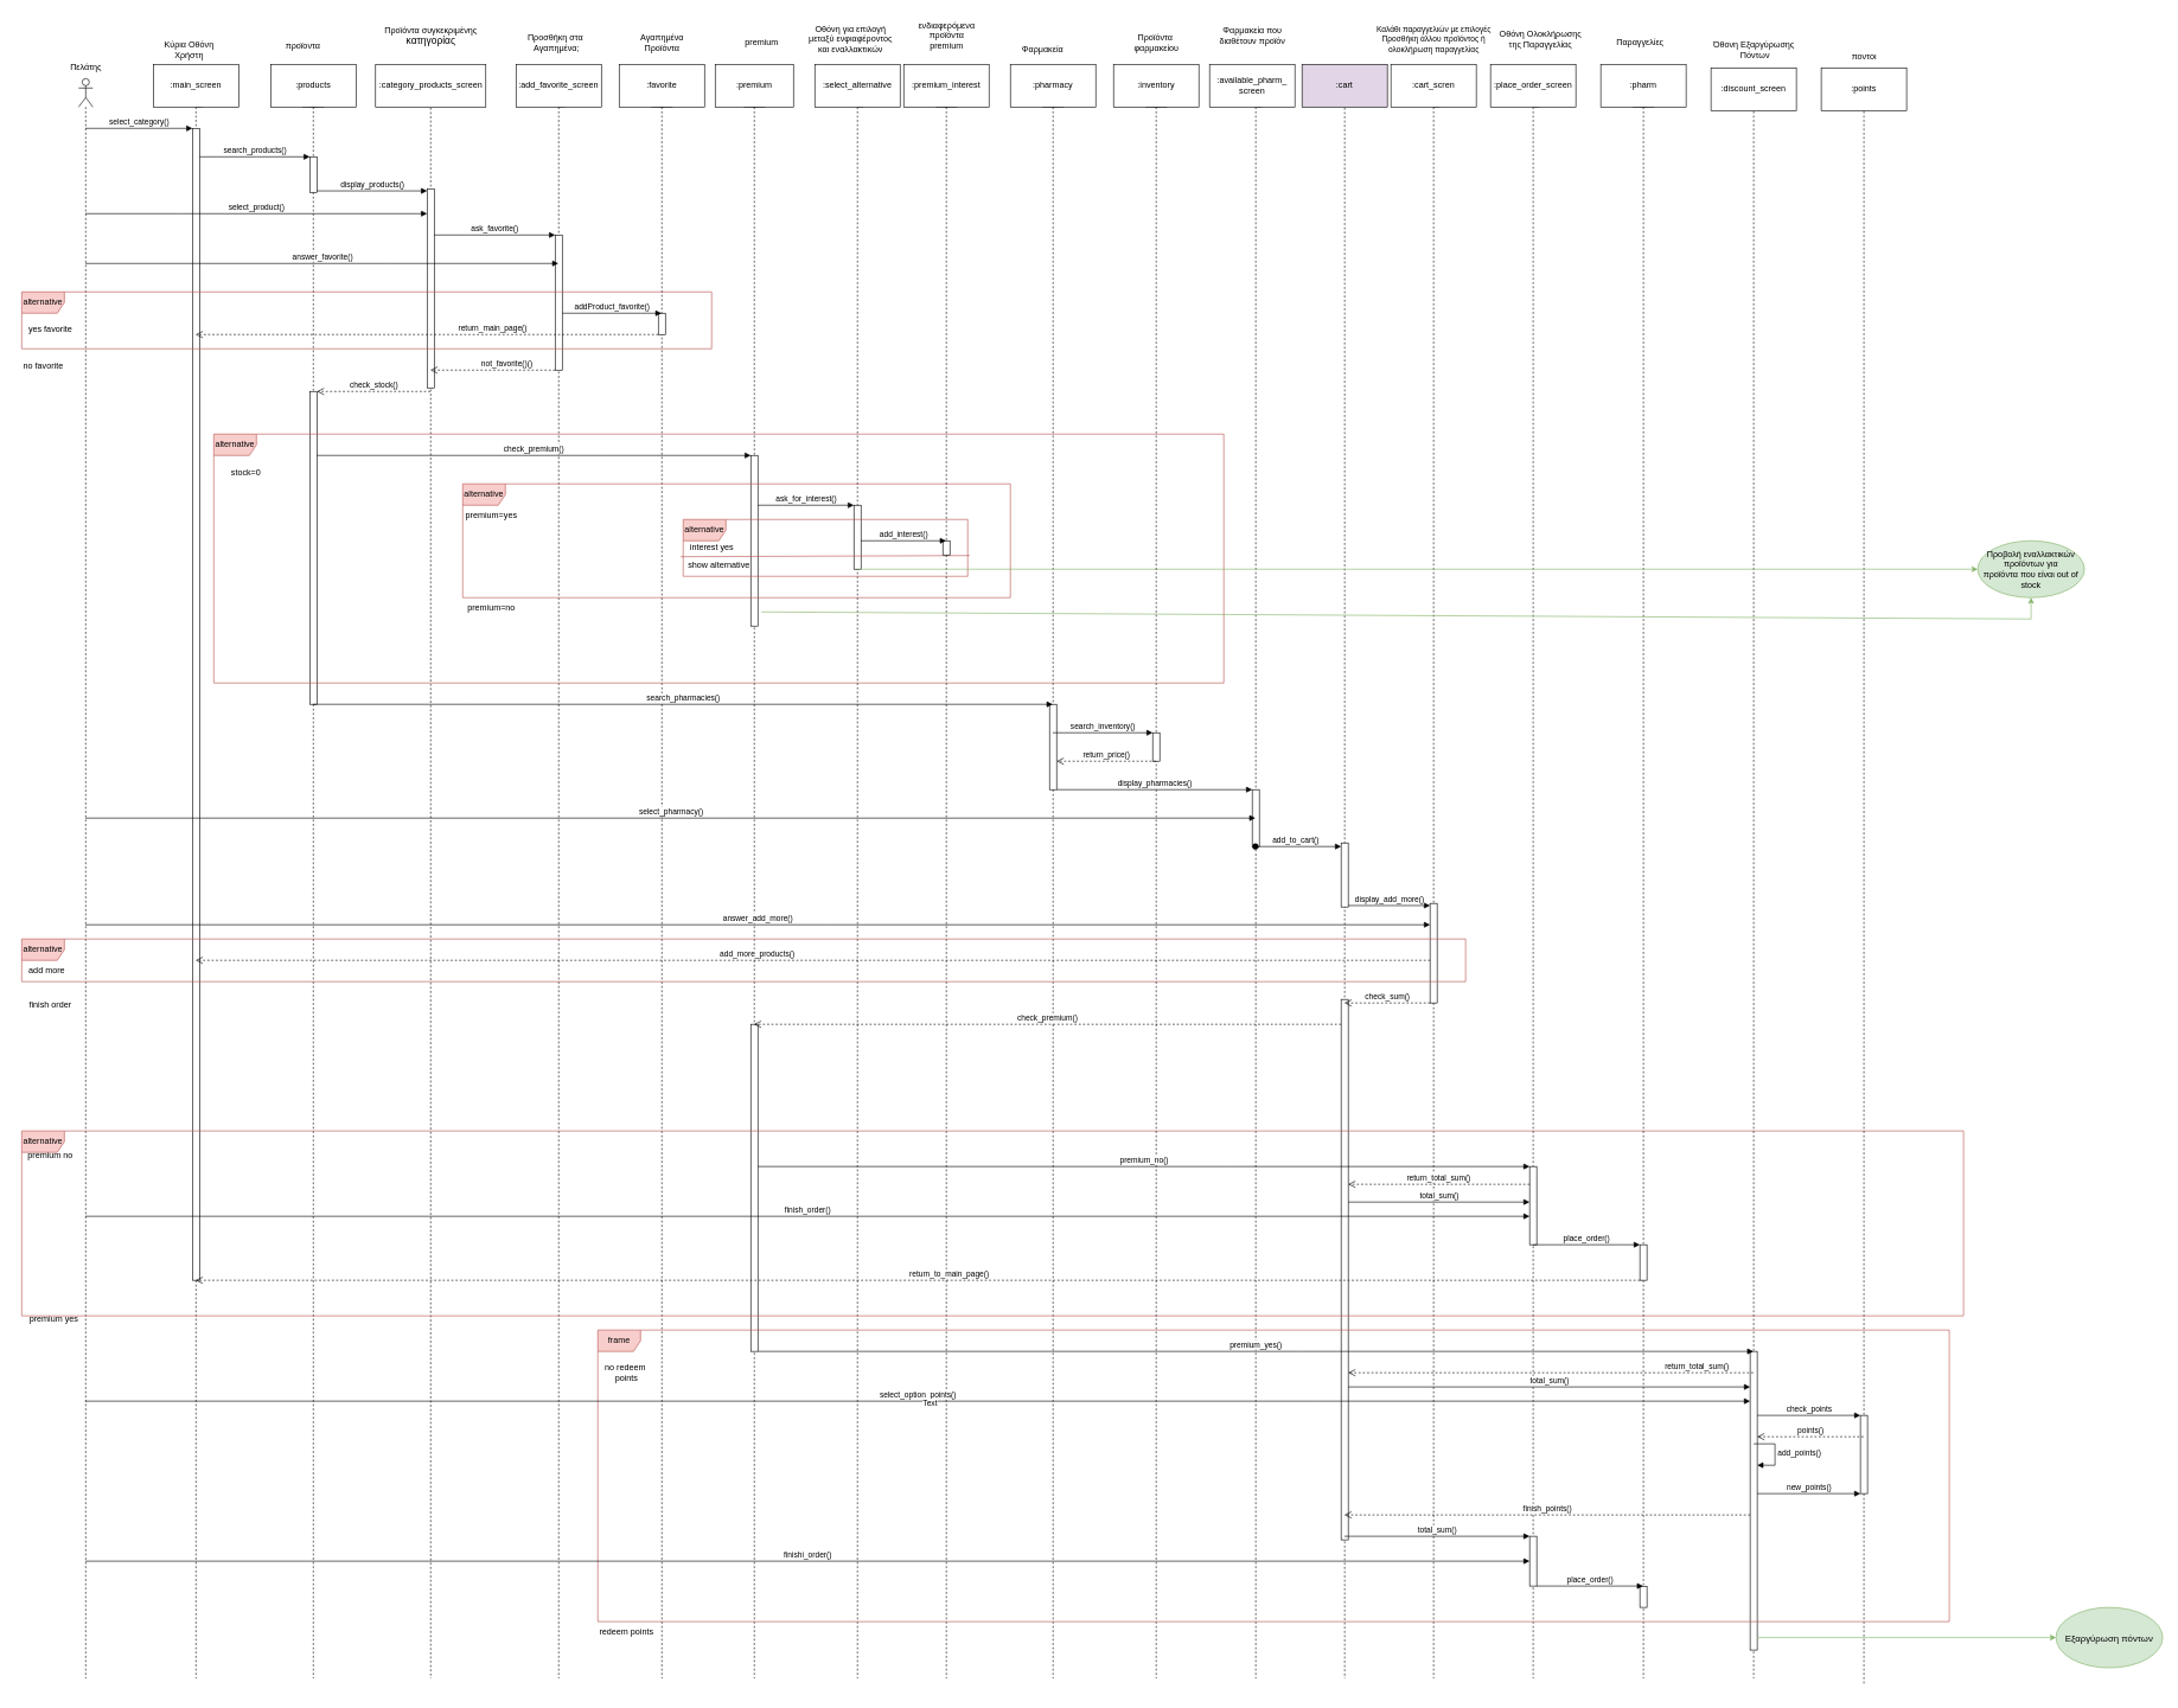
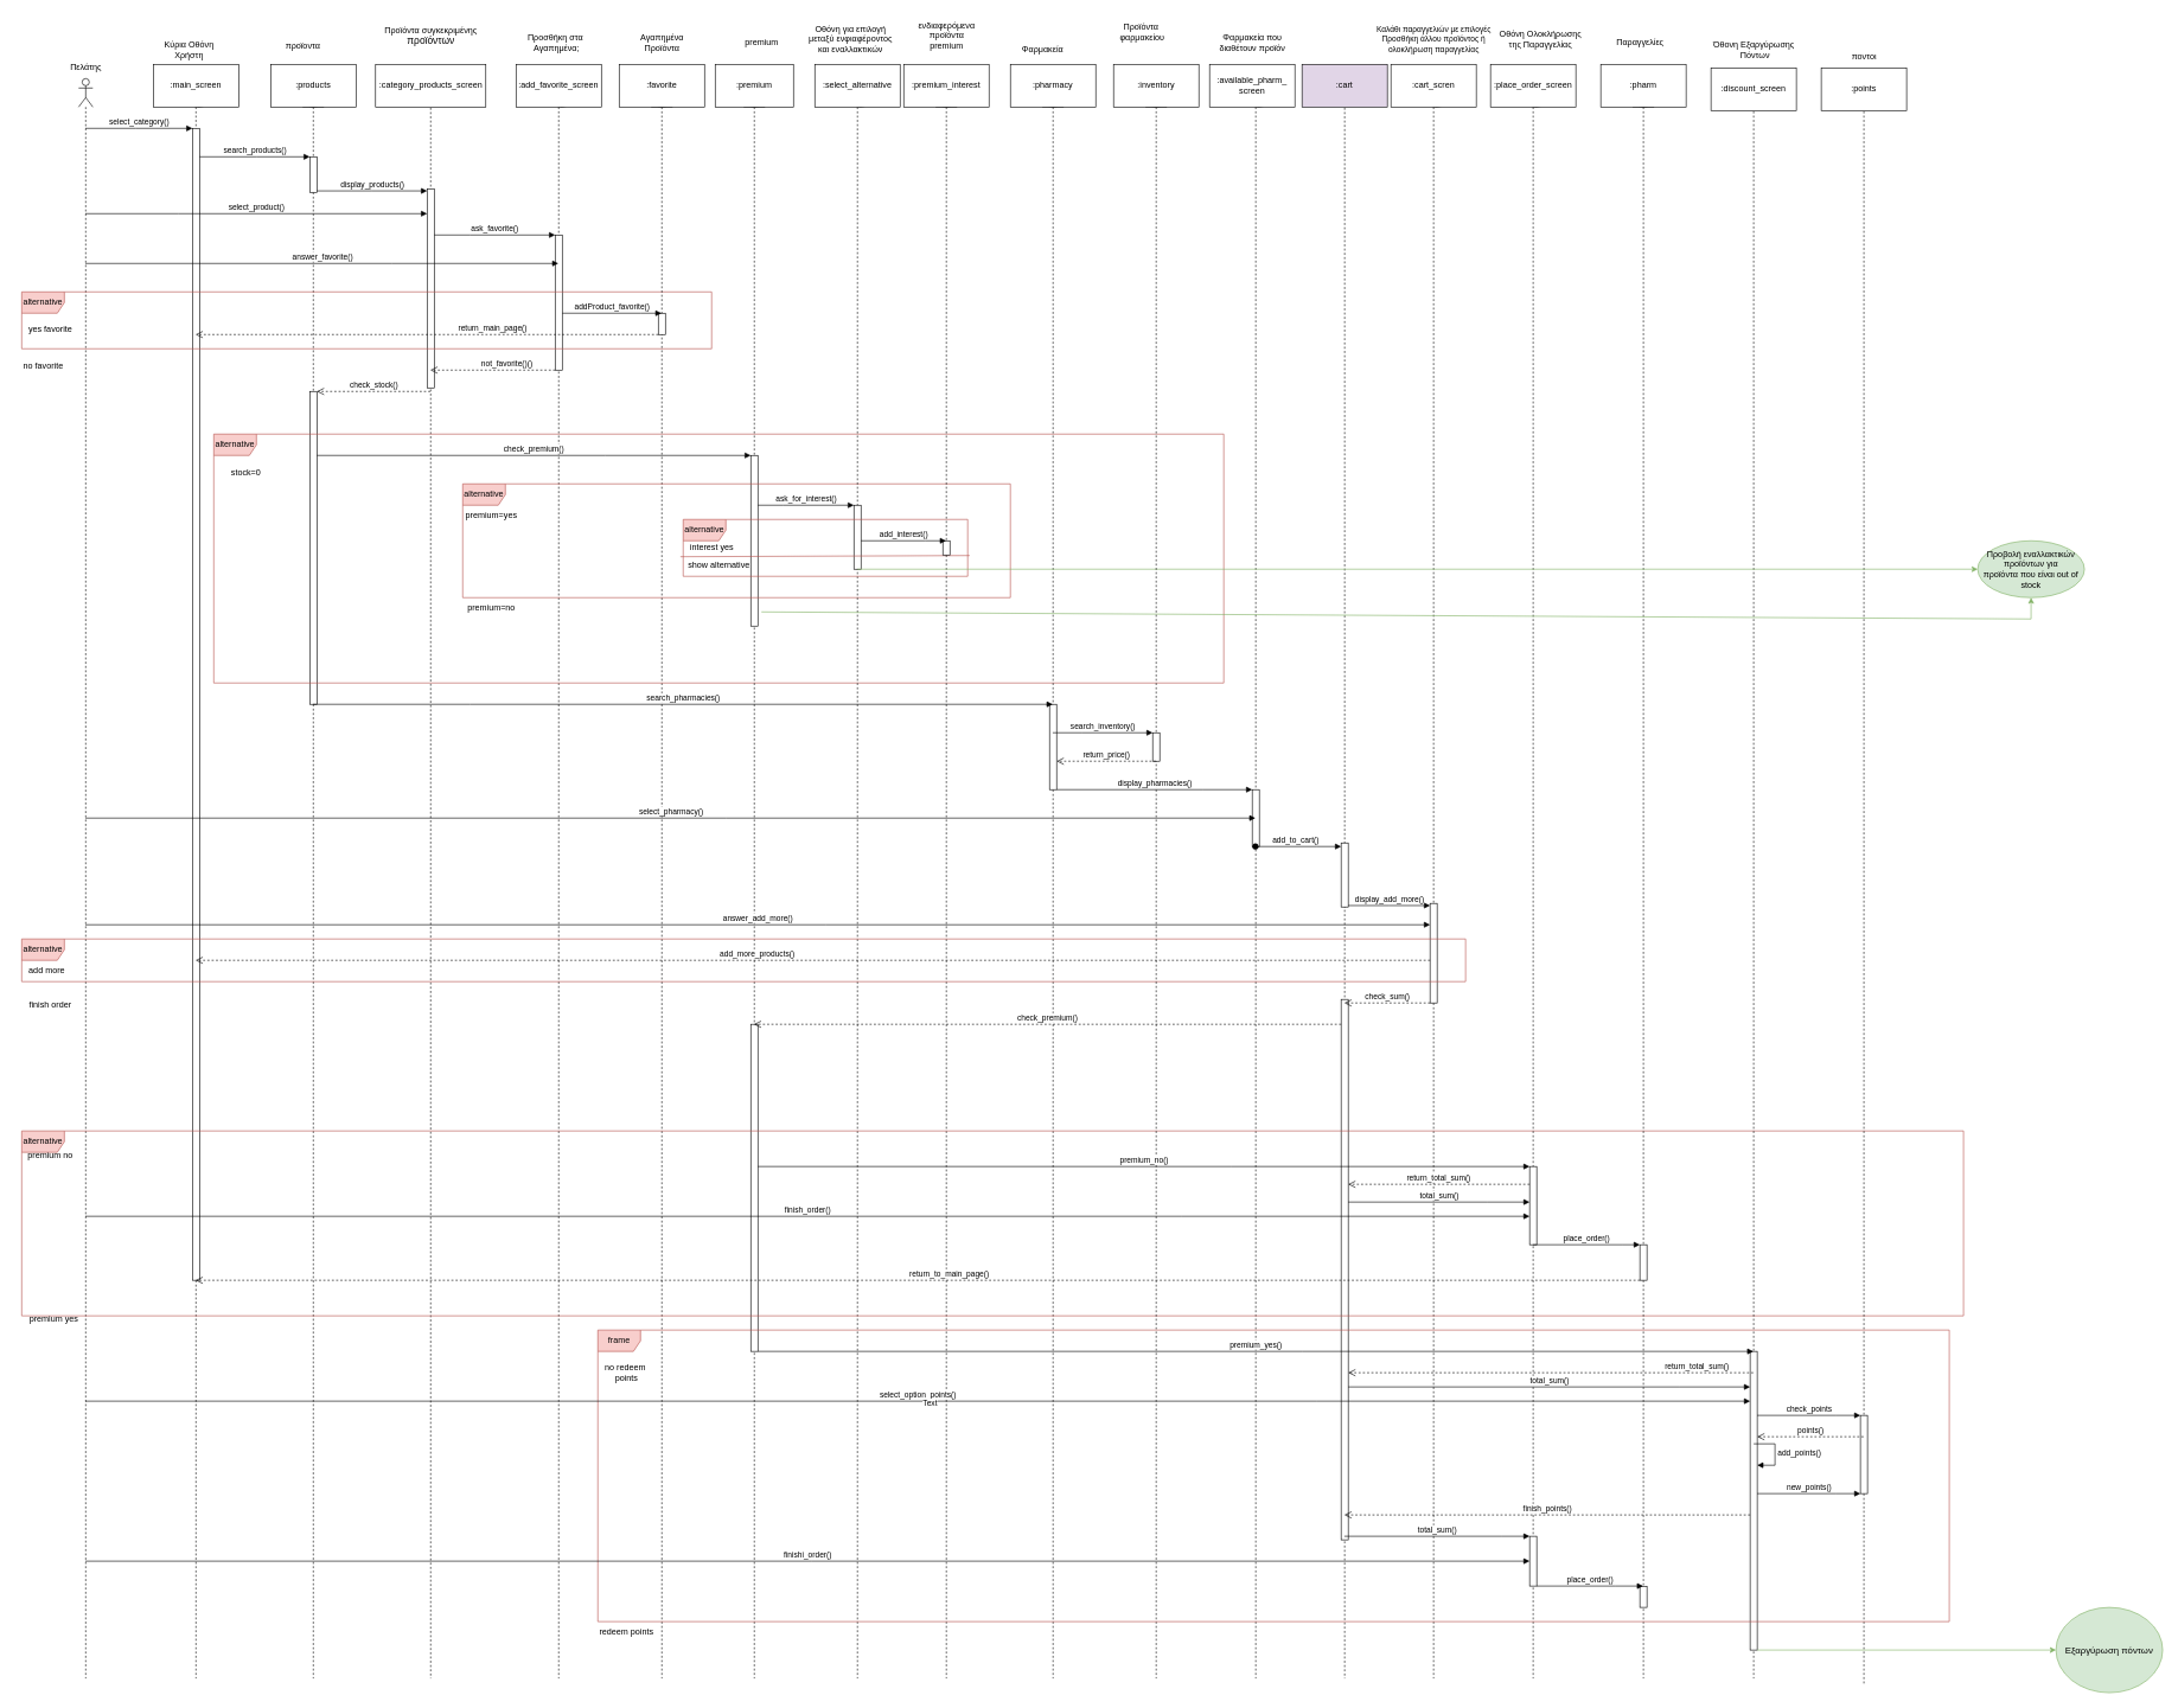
- <mxCell id="13" value="Προϊόντα συγκεκριμένης&lt;br style=&quot;border-color: var(--border-color); font-size: 14px;&quot;&gt;&lt;span style=&quot;border-color: var(--border-color); font-size: 14px;&quot;&gt;κατηγορίας&lt;/span&gt;" style="text;html=1;align=center;verticalAlign=middle;resizable=0;points=[];autosize=1;strokeColor=none;fillColor=none;" parent="1" vertex="1"><mxGeometry x="530" y="30" width="150" height="40" as="geometry" /></mxCell>
+ <mxCell id="13" value="Προϊόντα συγκεκριμένης&lt;br style=&quot;border-color: var(--border-color); font-size: 14px;&quot;&gt;&lt;span style=&quot;border-color: var(--border-color); font-size: 14px;&quot;&gt;προϊόντων&lt;/span&gt;" style="text;html=1;align=center;verticalAlign=middle;resizable=0;points=[];autosize=1;strokeColor=none;fillColor=none;" parent="1" vertex="1"><mxGeometry x="530" y="30" width="150" height="40" as="geometry" /></mxCell>
- <mxCell id="48" value="Φαρμακεία που &lt;br&gt;διαθέτουν&amp;nbsp;προϊόν" style="text;html=1;align=center;verticalAlign=middle;resizable=0;points=[];autosize=1;strokeColor=none;fillColor=none;" parent="1" vertex="1"><mxGeometry x="1700" y="30" width="120" height="40" as="geometry" /></mxCell>
+ <mxCell id="48" value="Φαρμακεία που &lt;br&gt;διαθέτουν&amp;nbsp;προϊόν" style="text;html=1;align=center;verticalAlign=middle;resizable=0;points=[];autosize=1;strokeColor=none;fillColor=none;" parent="1" vertex="1"><mxGeometry x="1700" y="40" width="120" height="40" as="geometry" /></mxCell>
- <mxCell id="89" value="Προϊόντα&amp;nbsp;&lt;br&gt;φαρμακείου" style="text;html=1;align=center;verticalAlign=middle;resizable=0;points=[];autosize=1;strokeColor=none;fillColor=none;" parent="1" vertex="1"><mxGeometry x="1580" y="40" width="90" height="40" as="geometry" /></mxCell>
+ <mxCell id="89" value="Προϊόντα&amp;nbsp;&lt;br&gt;φαρμακείου" style="text;html=1;align=center;verticalAlign=middle;resizable=0;points=[];autosize=1;strokeColor=none;fillColor=none;" parent="1" vertex="1"><mxGeometry x="1560" y="25" width="90" height="40" as="geometry" /></mxCell>
- <mxCell id="94" value="Εξαργύρωση πόντων" style="ellipse;whiteSpace=wrap;html=1;fontSize=13;fillColor=#d5e8d4;strokeColor=#82b366;" parent="1" vertex="1"><mxGeometry x="2890" y="2260" width="150" height="85" as="geometry" /></mxCell>
+ <mxCell id="94" value="Εξαργύρωση πόντων" style="ellipse;whiteSpace=wrap;html=1;fontSize=13;fillColor=#d5e8d4;strokeColor=#82b366;" parent="1" vertex="1"><mxGeometry x="2890" y="2260" width="150" height="120" as="geometry" /></mxCell>
